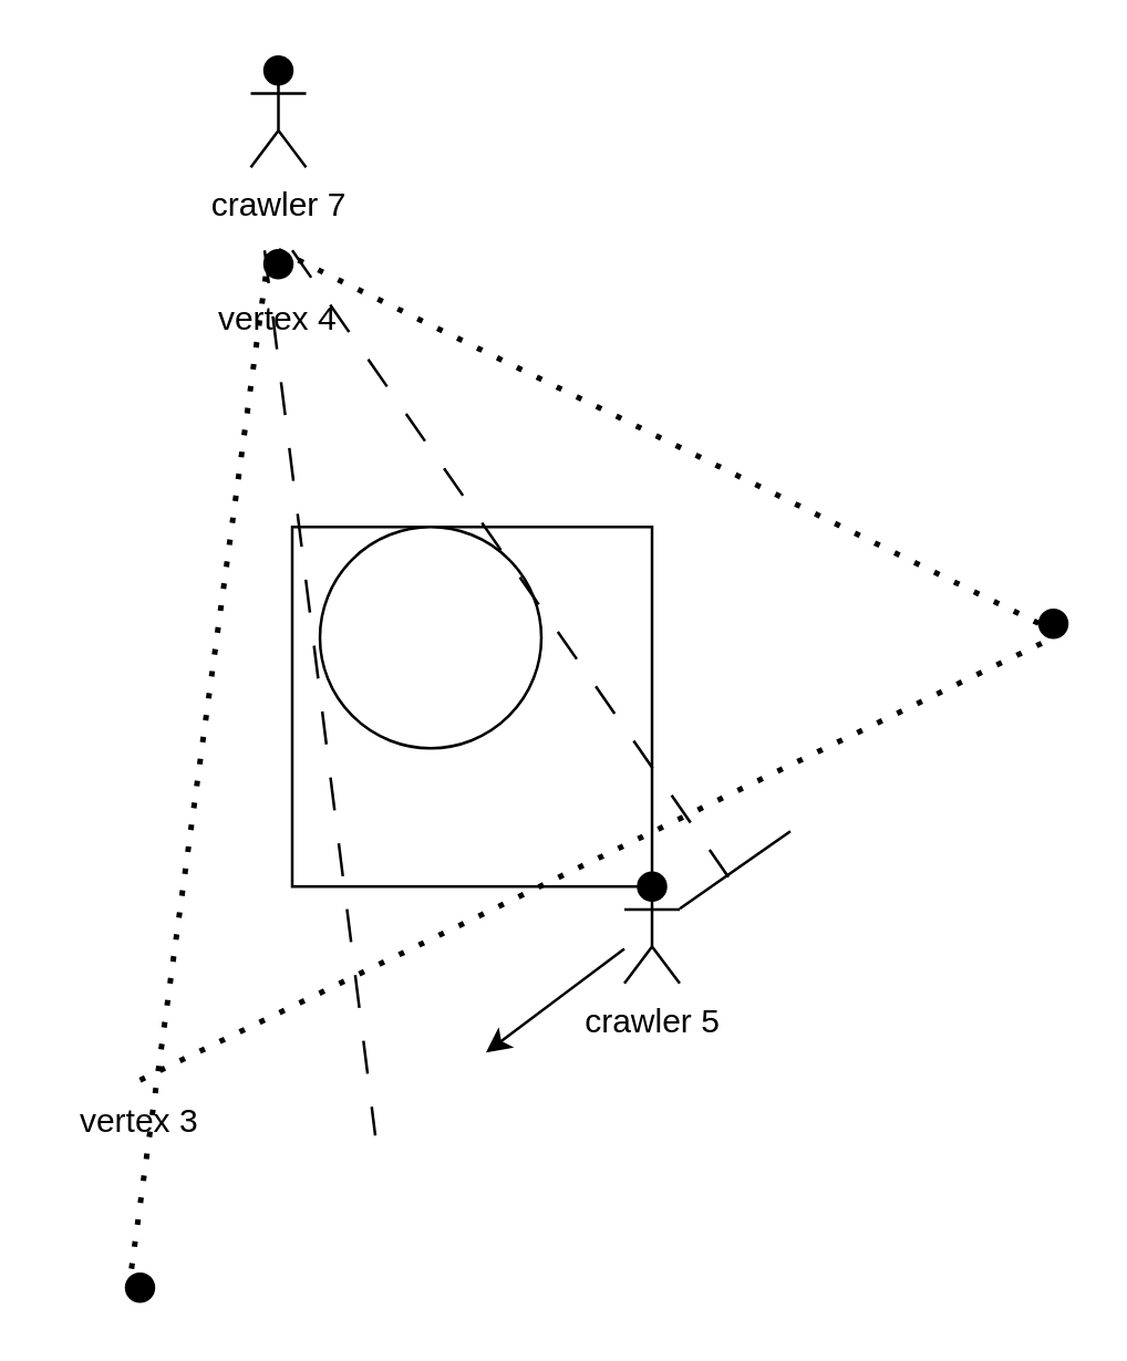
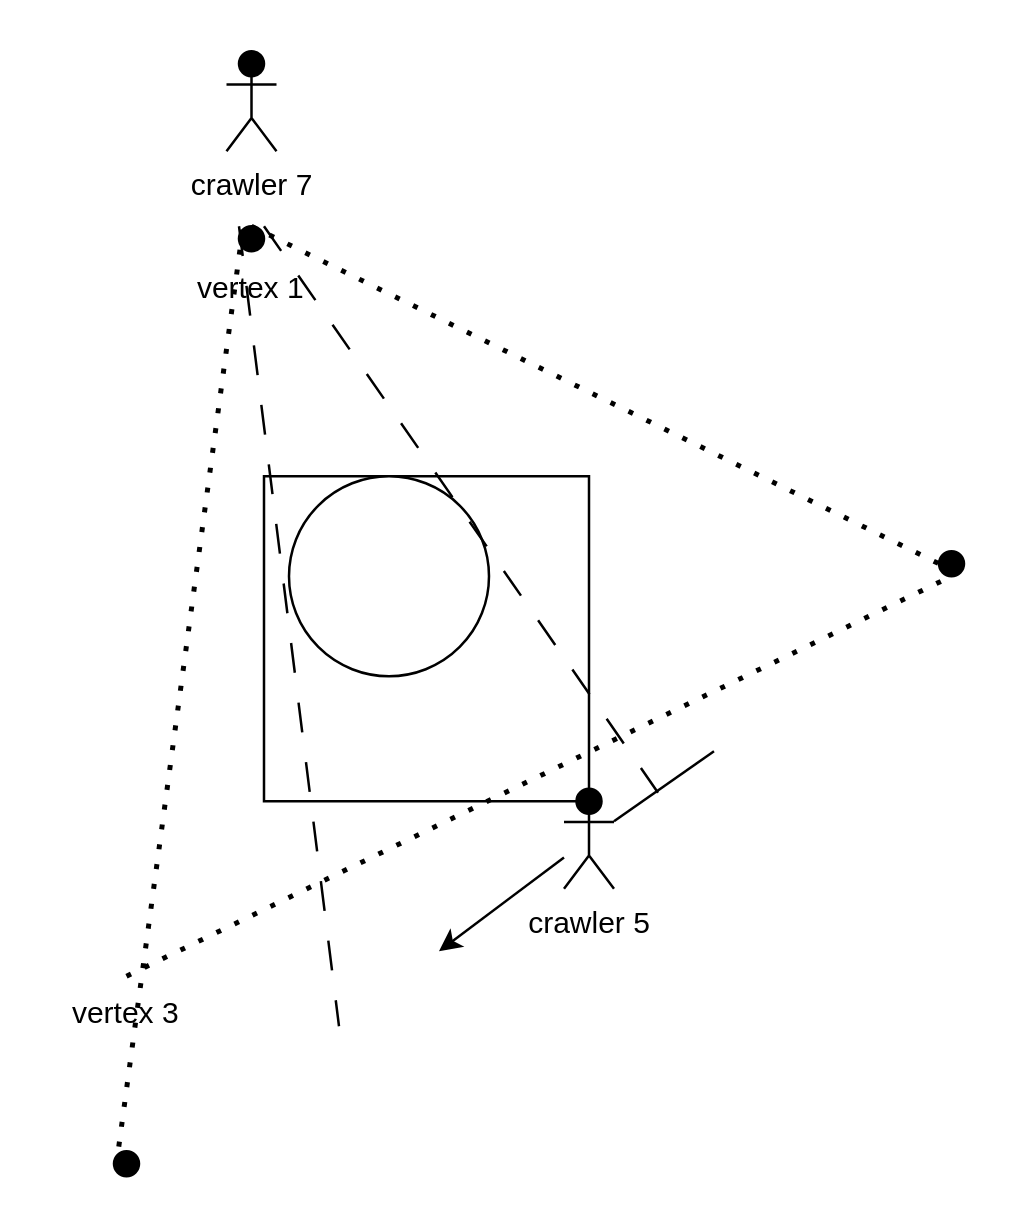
- <mxCell id="8" value="vertex 4" style="text;html=1;strokeColor=none;fillColor=none;align=center;verticalAlign=middle;whiteSpace=wrap;rounded=0;" vertex="1" parent="1"><mxGeometry x="70" y="100" width="60" height="30" as="geometry" /></mxCell>
+ <mxCell id="8" value="vertex 1" style="text;html=1;strokeColor=none;fillColor=none;align=center;verticalAlign=middle;whiteSpace=wrap;rounded=0;" vertex="1" parent="1"><mxGeometry x="70" y="100" width="60" height="30" as="geometry" /></mxCell>
